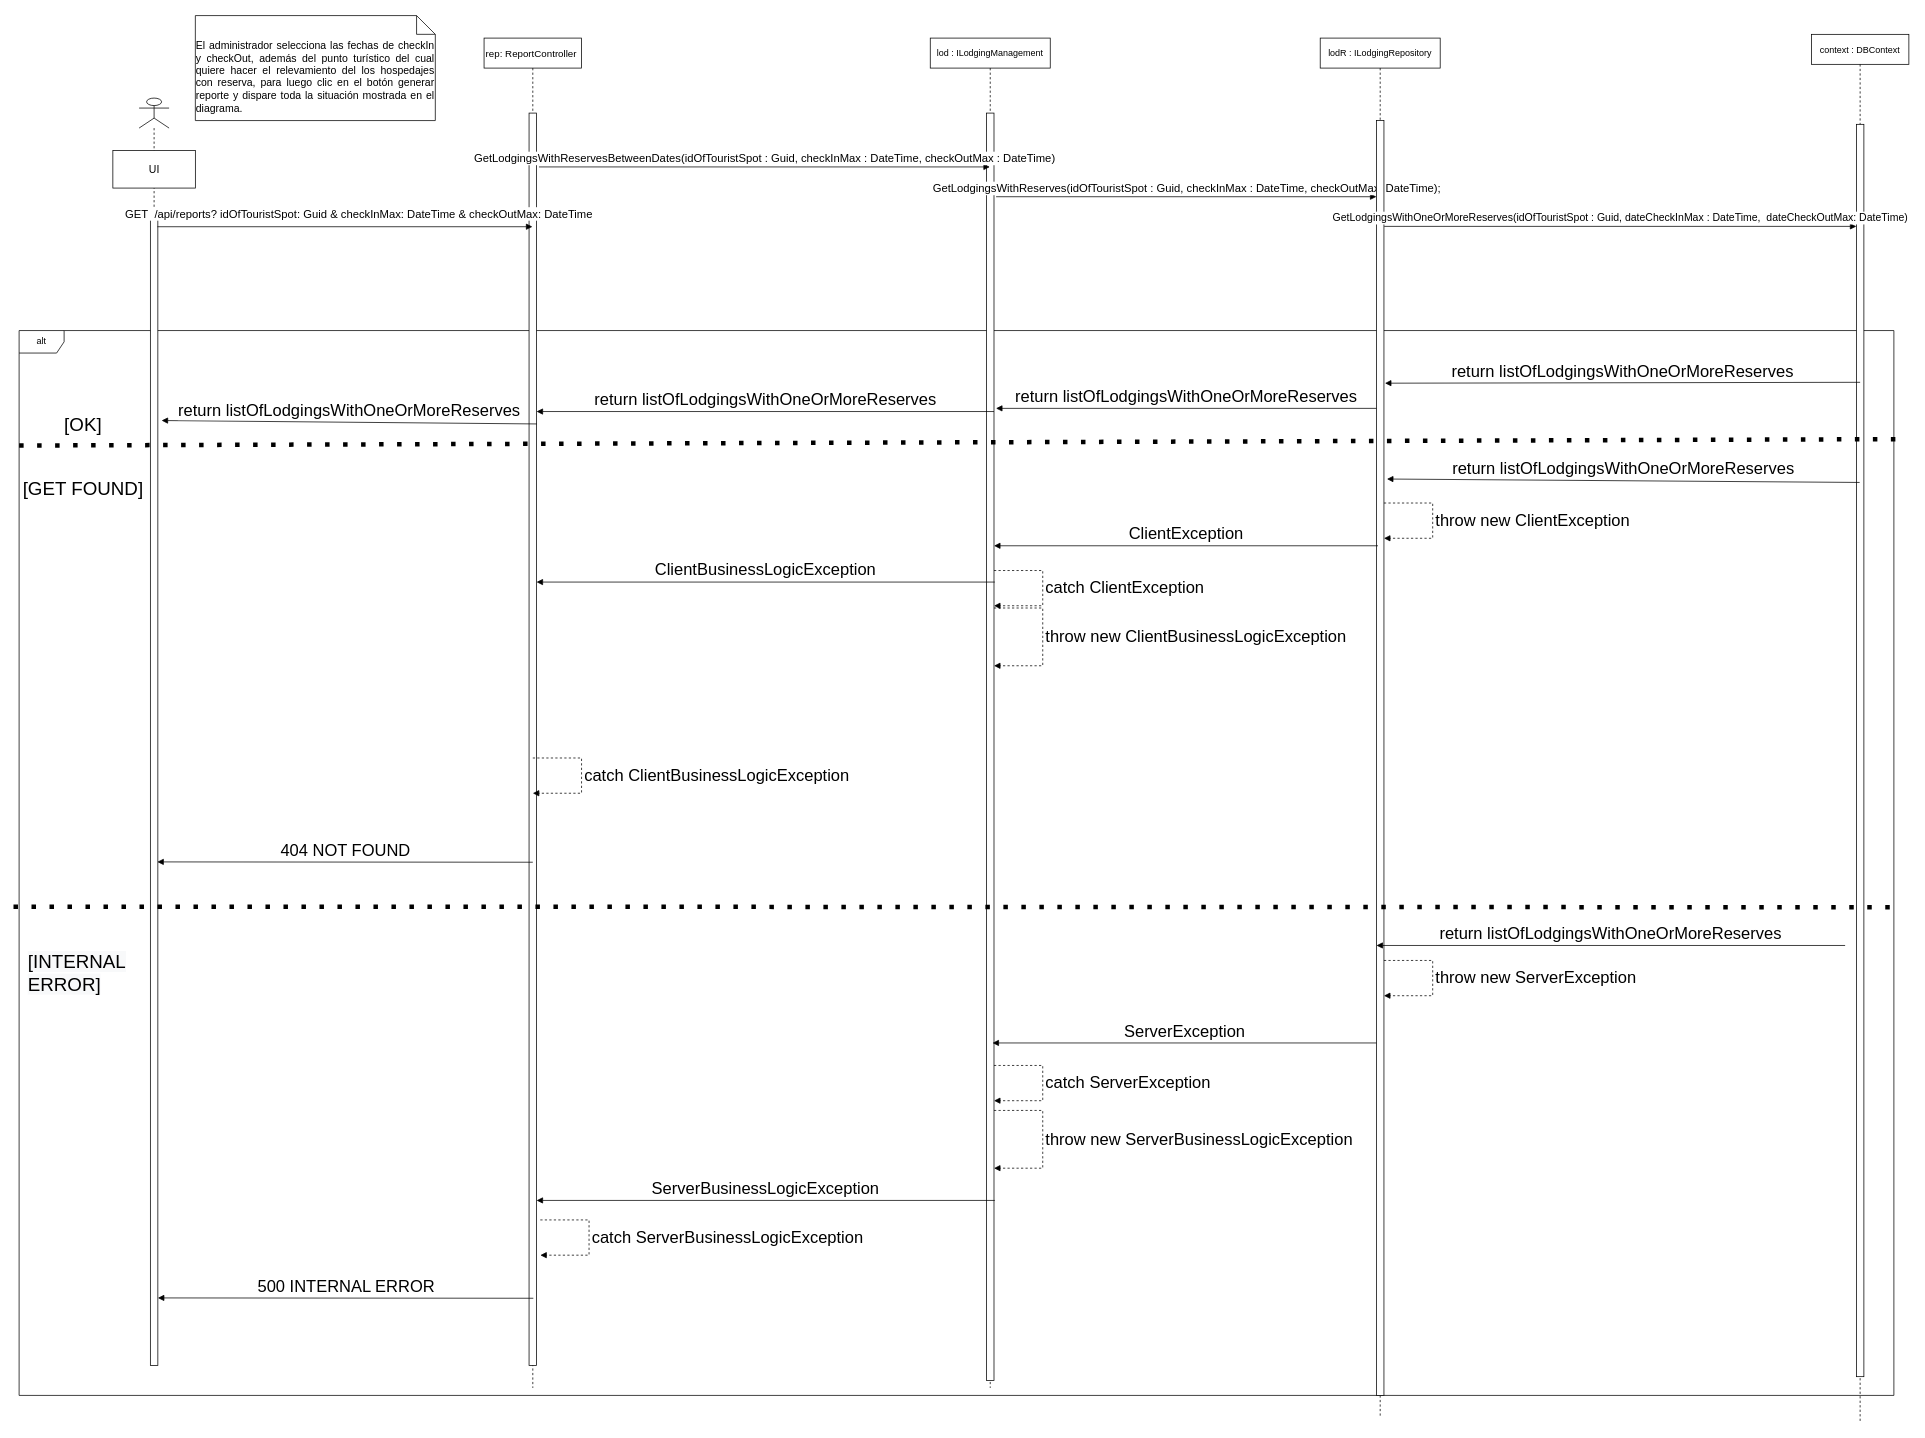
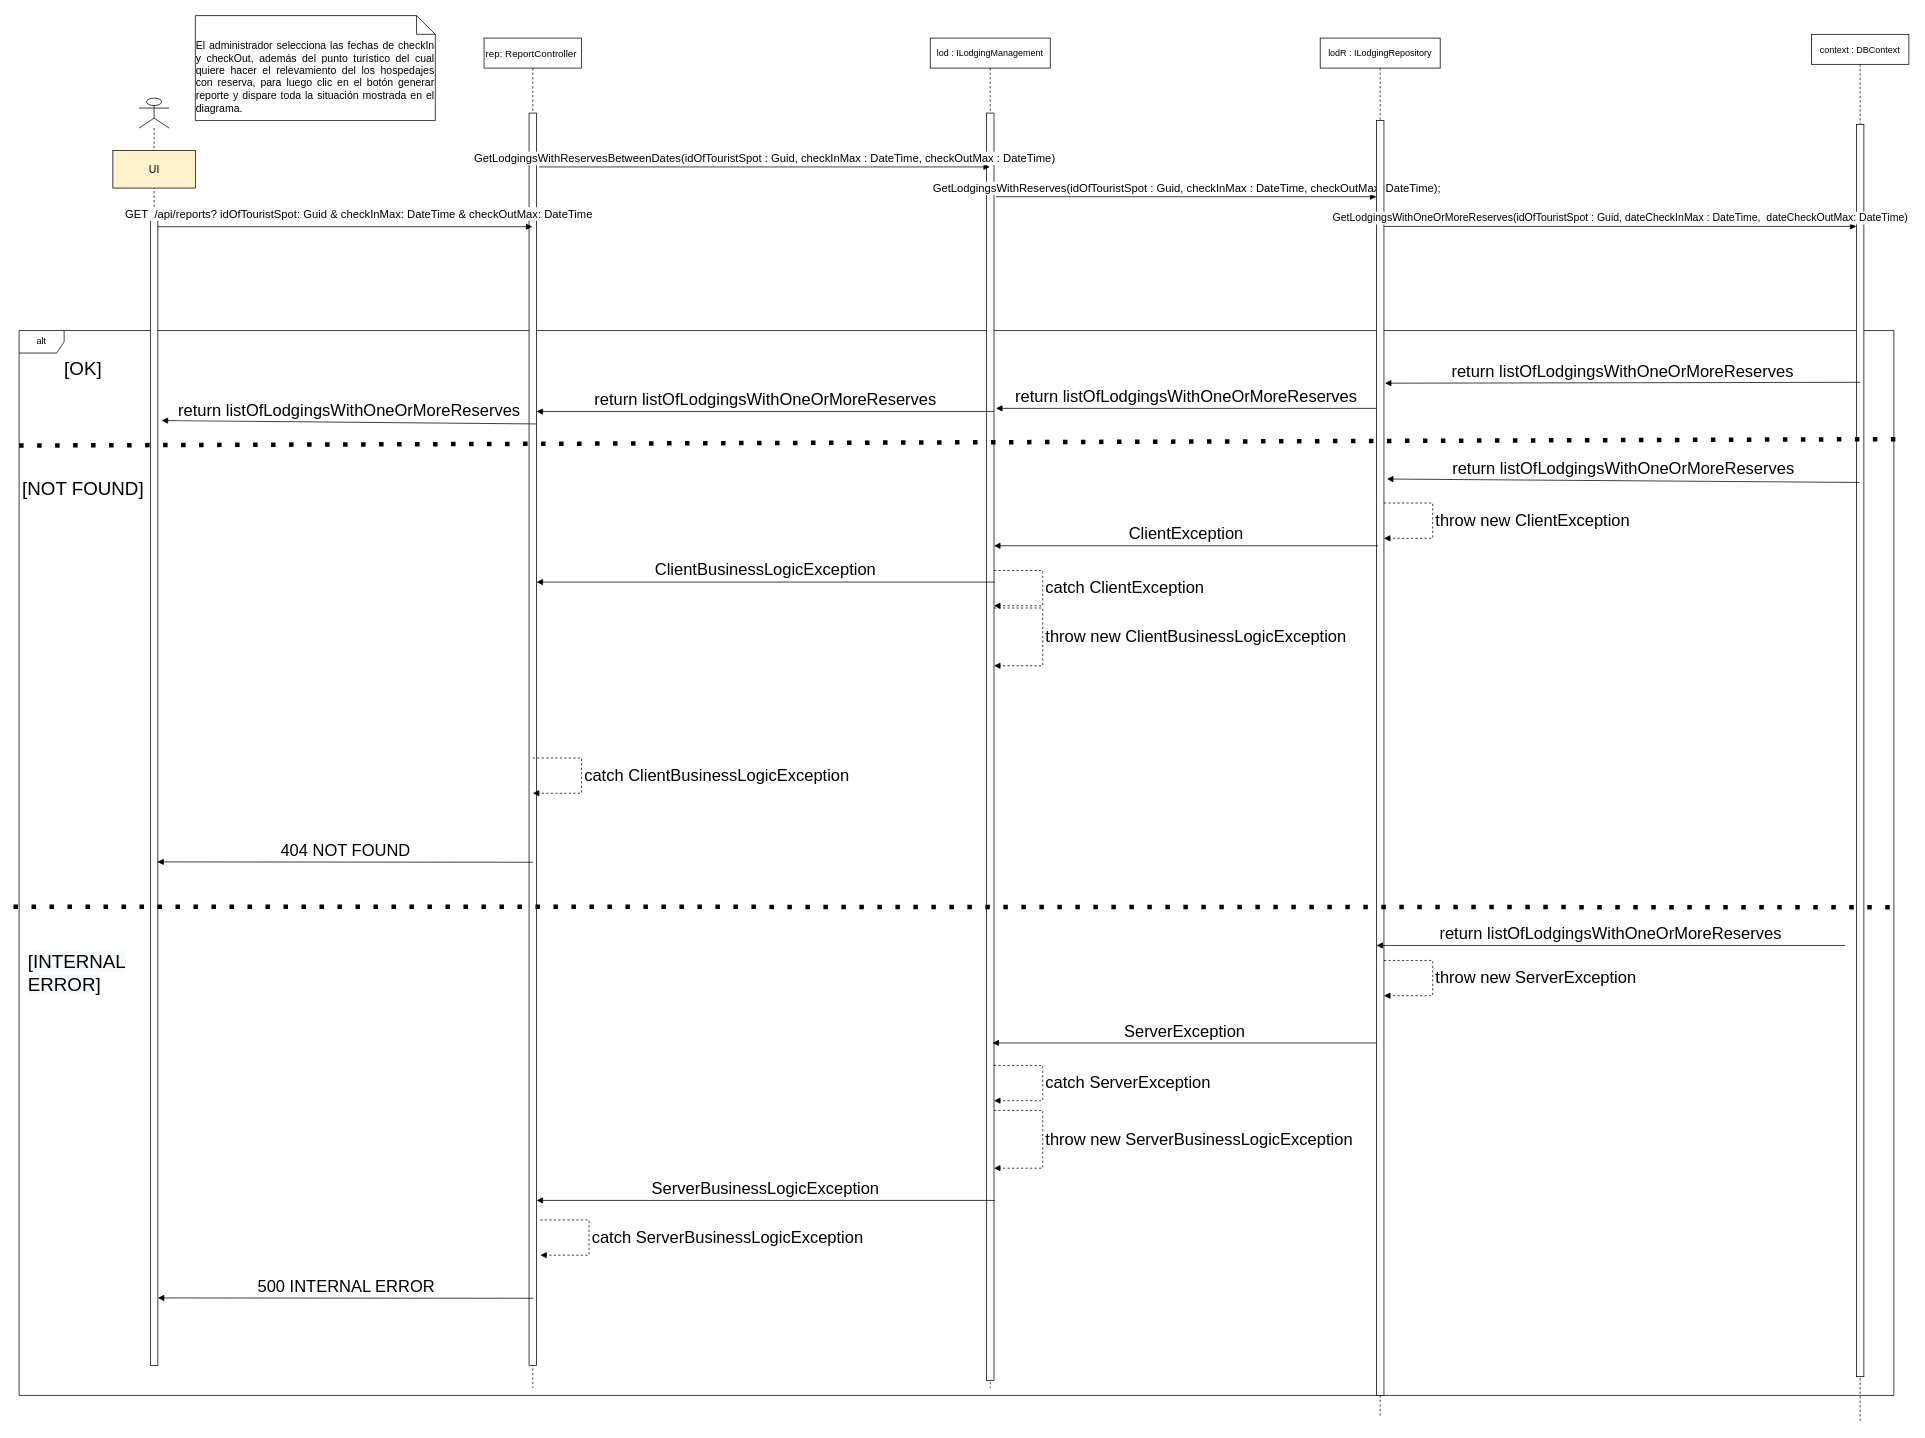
- <mxCell id="42" value="UI" style="html=1;fontSize=14;" vertex="1" parent="1"><mxGeometry x="150" y="200" width="110" height="50" as="geometry" /></mxCell>
+ <mxCell id="42" value="UI" style="html=1;fontSize=14;fillColor=#fff2cc;" vertex="1" parent="1"><mxGeometry x="150" y="200" width="110" height="50" as="geometry" /></mxCell>
- <mxCell id="26" value="&lt;font style=&quot;font-size: 25px&quot;&gt;[OK]&lt;/font&gt;" style="text;html=1;align=center;verticalAlign=middle;resizable=0;points=[];autosize=1;" vertex="1" parent="1"><mxGeometry x="75" y="555" width="70" height="20" as="geometry" /></mxCell>
+ <mxCell id="26" value="&lt;font style=&quot;font-size: 25px&quot;&gt;[OK]&lt;/font&gt;" style="text;html=1;align=center;verticalAlign=middle;resizable=0;points=[];autosize=1;" vertex="1" parent="1"><mxGeometry x="75" y="480" width="70" height="20" as="geometry" /></mxCell>
- <mxCell id="27" value="&lt;font style=&quot;font-size: 25px&quot;&gt;[GET FOUND]&lt;/font&gt;" style="text;html=1;align=center;verticalAlign=middle;resizable=0;points=[];autosize=1;" vertex="1" parent="1"><mxGeometry x="20" y="640" width="180" height="20" as="geometry" /></mxCell>
+ <mxCell id="27" value="&lt;font style=&quot;font-size: 25px&quot;&gt;[NOT FOUND]&lt;/font&gt;" style="text;html=1;align=center;verticalAlign=middle;resizable=0;points=[];autosize=1;" vertex="1" parent="1"><mxGeometry x="20" y="640" width="180" height="20" as="geometry" /></mxCell>
